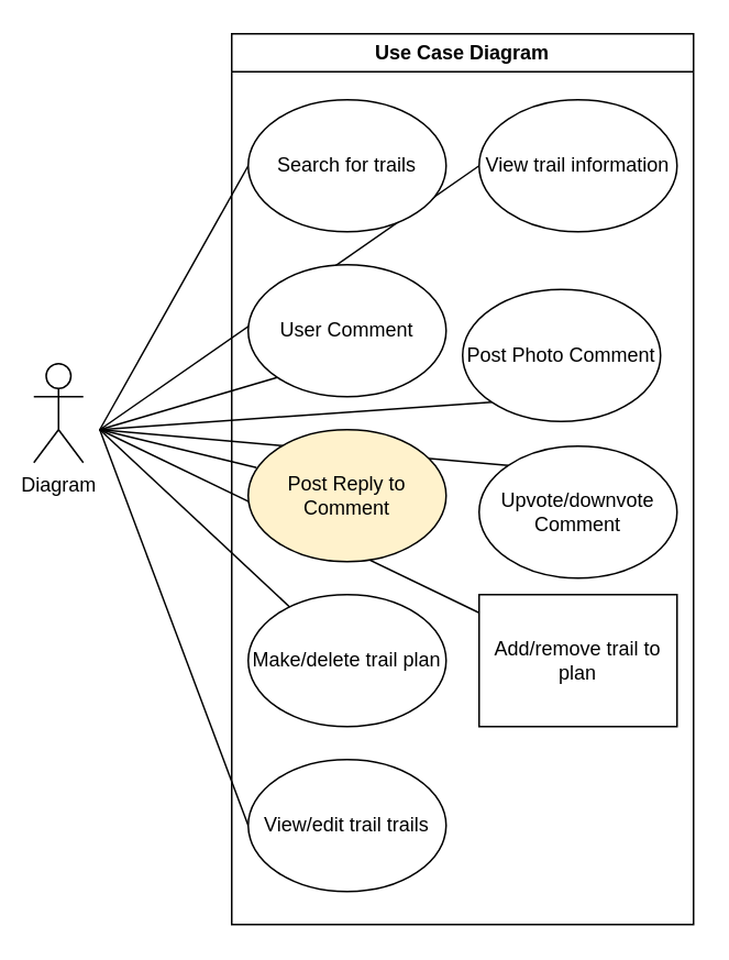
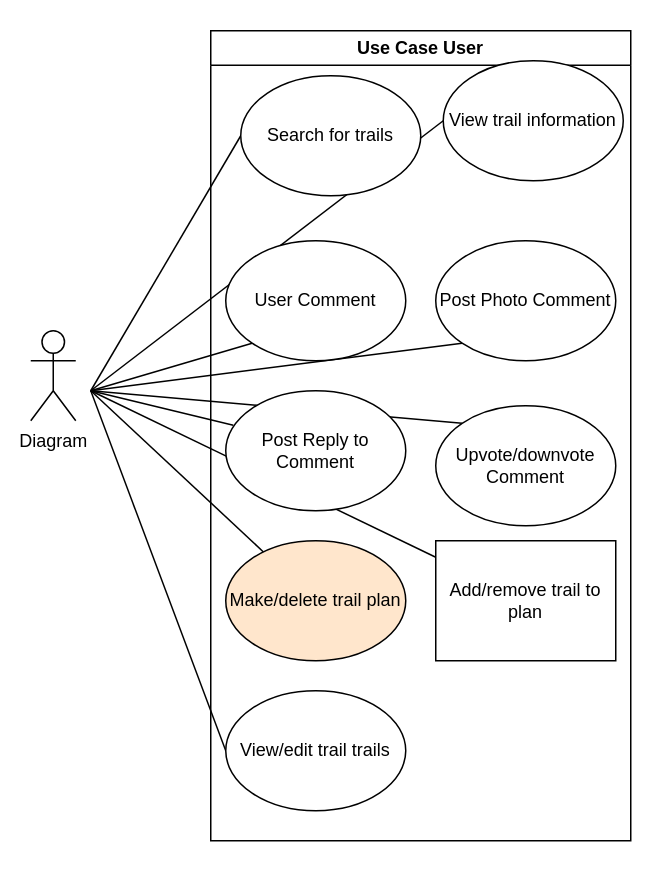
- <mxCell id="11" value="Use Case Diagram" style="swimlane;whiteSpace=wrap" parent="1" vertex="1"><mxGeometry x="140" y="20" width="280" height="540" as="geometry"><mxRectangle x="480" y="120" width="140" height="23" as="alternateBounds" /></mxGeometry></mxCell>
+ <mxCell id="11" value="Use Case User" style="swimlane;whiteSpace=wrap" parent="1" vertex="1"><mxGeometry x="140" y="20" width="280" height="540" as="geometry"><mxRectangle x="480" y="120" width="140" height="23" as="alternateBounds" /></mxGeometry></mxCell>
- <mxCell id="12" value="Search for trails" style="ellipse;whiteSpace=wrap;html=1;" vertex="1" parent="11"><mxGeometry x="10" y="40" width="120" height="80" as="geometry" /></mxCell>
+ <mxCell id="12" value="Search for trails" style="ellipse;whiteSpace=wrap;html=1;" vertex="1" parent="11"><mxGeometry x="20" y="30" width="120" height="80" as="geometry" /></mxCell>
- <mxCell id="13" value="View trail information" style="ellipse;whiteSpace=wrap;html=1;" vertex="1" parent="11"><mxGeometry x="150" y="40" width="120" height="80" as="geometry" /></mxCell>
+ <mxCell id="13" value="View trail information" style="ellipse;whiteSpace=wrap;html=1;" vertex="1" parent="11"><mxGeometry x="155" y="20" width="120" height="80" as="geometry" /></mxCell>
- <mxCell id="14" value="Post Photo Comment" style="ellipse;whiteSpace=wrap;html=1;" vertex="1" parent="11"><mxGeometry x="140" y="155" width="120" height="80" as="geometry" /></mxCell>
+ <mxCell id="14" value="Post Photo Comment" style="ellipse;whiteSpace=wrap;html=1;" vertex="1" parent="11"><mxGeometry x="150" y="140" width="120" height="80" as="geometry" /></mxCell>
- <mxCell id="15" value="Post Reply to Comment" style="ellipse;whiteSpace=wrap;html=1;fillColor=#fff2cc;" vertex="1" parent="11"><mxGeometry x="10" y="240" width="120" height="80" as="geometry" /></mxCell>
+ <mxCell id="15" value="Post Reply to Comment" style="ellipse;whiteSpace=wrap;html=1;" vertex="1" parent="11"><mxGeometry x="10" y="240" width="120" height="80" as="geometry" /></mxCell>
- <mxCell id="17" value="Make/delete trail plan" style="ellipse;whiteSpace=wrap;html=1;" vertex="1" parent="11"><mxGeometry x="10" y="340" width="120" height="80" as="geometry" /></mxCell>
+ <mxCell id="17" value="Make/delete trail plan" style="ellipse;whiteSpace=wrap;html=1;fillColor=#ffe6cc;" vertex="1" parent="11"><mxGeometry x="10" y="340" width="120" height="80" as="geometry" /></mxCell>
